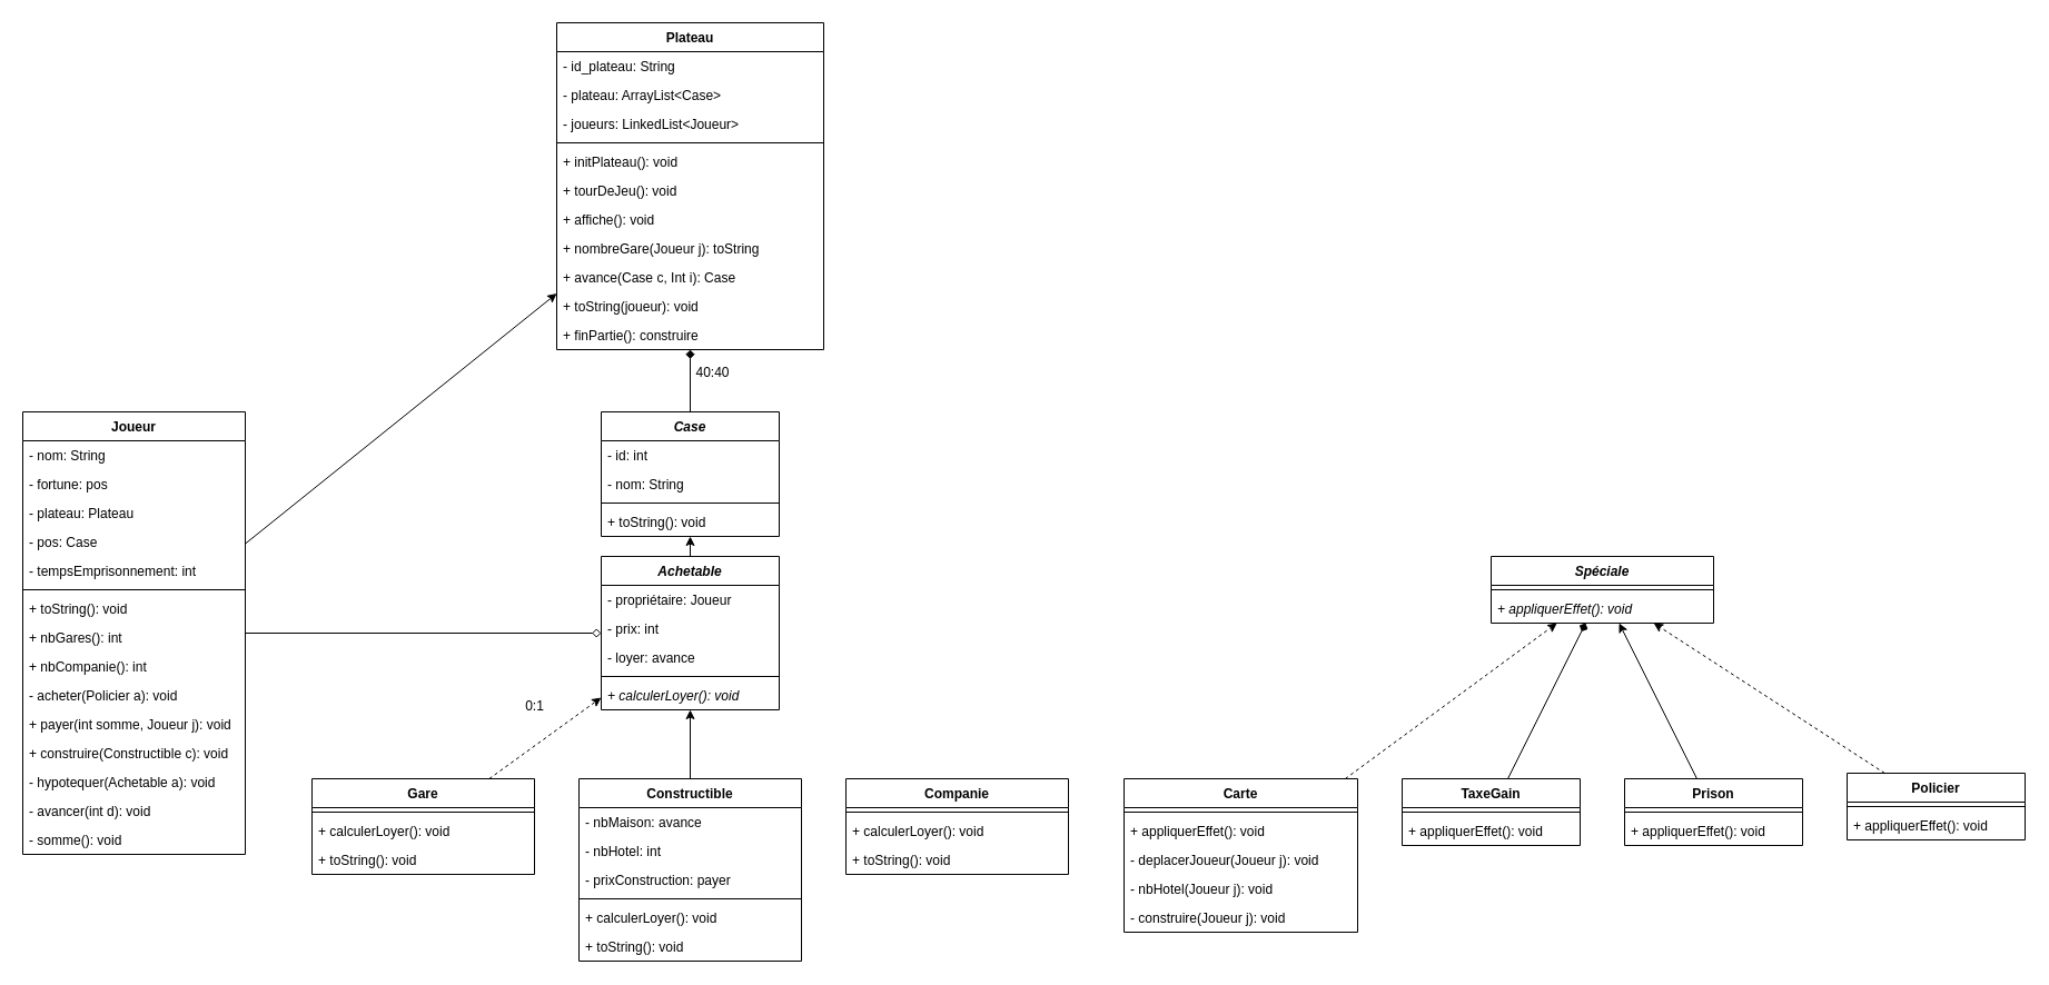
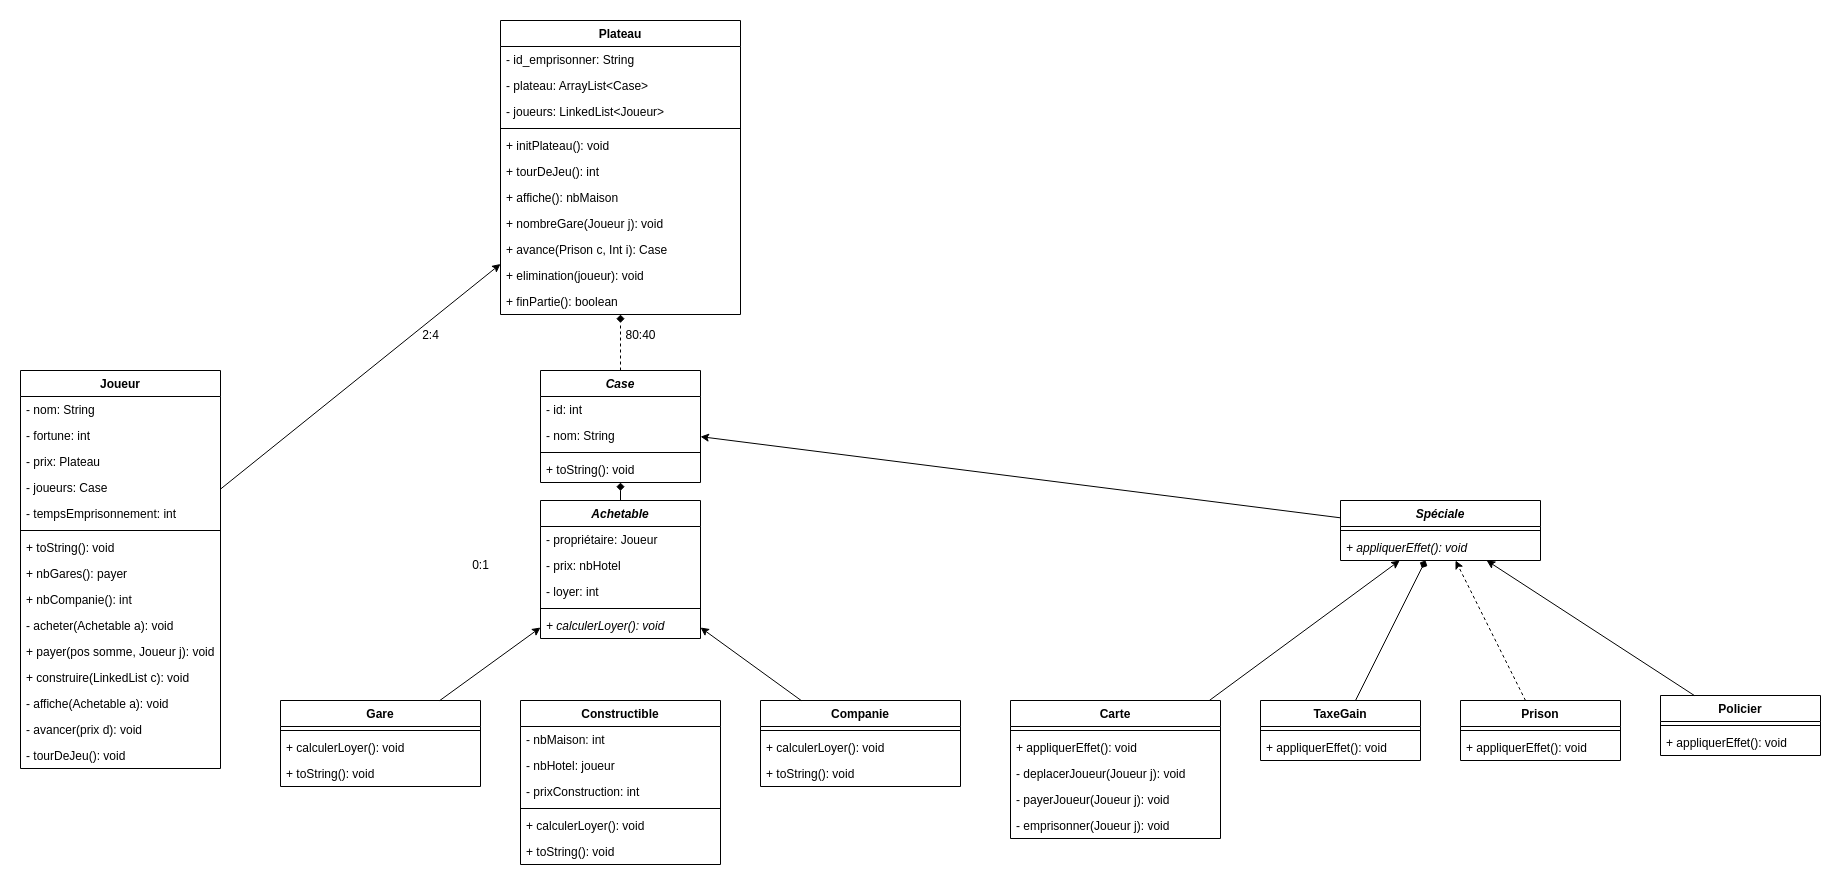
- <mxCell id="45" value="- id_plateau: String" style="text;strokeColor=none;fillColor=none;align=left;verticalAlign=top;spacingLeft=4;spacingRight=4;overflow=hidden;rotatable=0;points=[[0,0.5],[1,0.5]];portConstraint=eastwest;" vertex="1" parent="44"><mxGeometry y="26" width="240" height="26" as="geometry" /></mxCell>
+ <mxCell id="45" value="- id_emprisonner: String" style="text;strokeColor=none;fillColor=none;align=left;verticalAlign=top;spacingLeft=4;spacingRight=4;overflow=hidden;rotatable=0;points=[[0,0.5],[1,0.5]];portConstraint=eastwest;" vertex="1" parent="44"><mxGeometry y="26" width="240" height="26" as="geometry" /></mxCell>
- <mxCell id="50" value="+ tourDeJeu(): void" style="text;strokeColor=none;fillColor=none;align=left;verticalAlign=top;spacingLeft=4;spacingRight=4;overflow=hidden;rotatable=0;points=[[0,0.5],[1,0.5]];portConstraint=eastwest;" vertex="1" parent="44"><mxGeometry y="138" width="240" height="26" as="geometry" /></mxCell>
+ <mxCell id="50" value="+ tourDeJeu(): int" style="text;strokeColor=none;fillColor=none;align=left;verticalAlign=top;spacingLeft=4;spacingRight=4;overflow=hidden;rotatable=0;points=[[0,0.5],[1,0.5]];portConstraint=eastwest;" vertex="1" parent="44"><mxGeometry y="138" width="240" height="26" as="geometry" /></mxCell>
- <mxCell id="51" value="+ affiche(): void" style="text;strokeColor=none;fillColor=none;align=left;verticalAlign=top;spacingLeft=4;spacingRight=4;overflow=hidden;rotatable=0;points=[[0,0.5],[1,0.5]];portConstraint=eastwest;" vertex="1" parent="44"><mxGeometry y="164" width="240" height="26" as="geometry" /></mxCell>
+ <mxCell id="51" value="+ affiche(): nbMaison" style="text;strokeColor=none;fillColor=none;align=left;verticalAlign=top;spacingLeft=4;spacingRight=4;overflow=hidden;rotatable=0;points=[[0,0.5],[1,0.5]];portConstraint=eastwest;" vertex="1" parent="44"><mxGeometry y="164" width="240" height="26" as="geometry" /></mxCell>
- <mxCell id="52" value="+ nombreGare(Joueur j): toString" style="text;strokeColor=none;fillColor=none;align=left;verticalAlign=top;spacingLeft=4;spacingRight=4;overflow=hidden;rotatable=0;points=[[0,0.5],[1,0.5]];portConstraint=eastwest;" vertex="1" parent="44"><mxGeometry y="190" width="240" height="26" as="geometry" /></mxCell>
+ <mxCell id="52" value="+ nombreGare(Joueur j): void" style="text;strokeColor=none;fillColor=none;align=left;verticalAlign=top;spacingLeft=4;spacingRight=4;overflow=hidden;rotatable=0;points=[[0,0.5],[1,0.5]];portConstraint=eastwest;" vertex="1" parent="44"><mxGeometry y="190" width="240" height="26" as="geometry" /></mxCell>
- <mxCell id="53" value="+ avance(Case c, Int i): Case" style="text;strokeColor=none;fillColor=none;align=left;verticalAlign=top;spacingLeft=4;spacingRight=4;overflow=hidden;rotatable=0;points=[[0,0.5],[1,0.5]];portConstraint=eastwest;" vertex="1" parent="44"><mxGeometry y="216" width="240" height="26" as="geometry" /></mxCell>
+ <mxCell id="53" value="+ avance(Prison c, Int i): Case" style="text;strokeColor=none;fillColor=none;align=left;verticalAlign=top;spacingLeft=4;spacingRight=4;overflow=hidden;rotatable=0;points=[[0,0.5],[1,0.5]];portConstraint=eastwest;" vertex="1" parent="44"><mxGeometry y="216" width="240" height="26" as="geometry" /></mxCell>
- <mxCell id="54" value="+ toString(joueur): void" style="text;strokeColor=none;fillColor=none;align=left;verticalAlign=top;spacingLeft=4;spacingRight=4;overflow=hidden;rotatable=0;points=[[0,0.5],[1,0.5]];portConstraint=eastwest;" vertex="1" parent="44"><mxGeometry y="242" width="240" height="26" as="geometry" /></mxCell>
+ <mxCell id="54" value="+ elimination(joueur): void" style="text;strokeColor=none;fillColor=none;align=left;verticalAlign=top;spacingLeft=4;spacingRight=4;overflow=hidden;rotatable=0;points=[[0,0.5],[1,0.5]];portConstraint=eastwest;" vertex="1" parent="44"><mxGeometry y="242" width="240" height="26" as="geometry" /></mxCell>
- <mxCell id="55" value="+ finPartie(): construire" style="text;strokeColor=none;fillColor=none;align=left;verticalAlign=top;spacingLeft=4;spacingRight=4;overflow=hidden;rotatable=0;points=[[0,0.5],[1,0.5]];portConstraint=eastwest;" vertex="1" parent="44"><mxGeometry y="268" width="240" height="26" as="geometry" /></mxCell>
+ <mxCell id="55" value="+ finPartie(): boolean" style="text;strokeColor=none;fillColor=none;align=left;verticalAlign=top;spacingLeft=4;spacingRight=4;overflow=hidden;rotatable=0;points=[[0,0.5],[1,0.5]];portConstraint=eastwest;" vertex="1" parent="44"><mxGeometry y="268" width="240" height="26" as="geometry" /></mxCell>
+ <mxCell id="59" value="2:4" style="text;html=1;align=center;verticalAlign=middle;resizable=0;points=[];autosize=1;strokeColor=none;fillColor=none;" vertex="1" parent="1"><mxGeometry x="410" y="320" width="40" height="30" as="geometry" /></mxCell>
- <mxCell id="27" value="40:40" style="text;html=1;align=center;verticalAlign=middle;resizable=0;points=[];autosize=1;strokeColor=none;fillColor=none;" vertex="1" parent="1"><mxGeometry x="615" y="320" width="50" height="30" as="geometry" /></mxCell>
+ <mxCell id="27" value="80:40" style="text;html=1;align=center;verticalAlign=middle;resizable=0;points=[];autosize=1;strokeColor=none;fillColor=none;" vertex="1" parent="1"><mxGeometry x="615" y="320" width="50" height="30" as="geometry" /></mxCell>
- <mxCell id="56" value="" style="endArrow=diamond;html=1;rounded=0;endFill=1;" edge="1" parent="1" source="2" target="44"><mxGeometry width="50" height="50" relative="1" as="geometry"><mxPoint x="630" y="510" as="sourcePoint" /><mxPoint x="630" y="466" as="targetPoint" /></mxGeometry></mxCell>
+ <mxCell id="56" value="" style="endArrow=diamond;html=1;rounded=0;endFill=1;dashed=1;" edge="1" parent="1" source="2" target="44"><mxGeometry width="50" height="50" relative="1" as="geometry"><mxPoint x="630" y="510" as="sourcePoint" /><mxPoint x="630" y="466" as="targetPoint" /></mxGeometry></mxCell>
- <mxCell id="30" value="- fortune: pos" style="text;strokeColor=none;fillColor=none;align=left;verticalAlign=top;spacingLeft=4;spacingRight=4;overflow=hidden;rotatable=0;points=[[0,0.5],[1,0.5]];portConstraint=eastwest;" vertex="1" parent="28"><mxGeometry y="52" width="200" height="26" as="geometry" /></mxCell>
+ <mxCell id="30" value="- fortune: int" style="text;strokeColor=none;fillColor=none;align=left;verticalAlign=top;spacingLeft=4;spacingRight=4;overflow=hidden;rotatable=0;points=[[0,0.5],[1,0.5]];portConstraint=eastwest;" vertex="1" parent="28"><mxGeometry y="52" width="200" height="26" as="geometry" /></mxCell>
- <mxCell id="31" value="- plateau: Plateau" style="text;strokeColor=none;fillColor=none;align=left;verticalAlign=top;spacingLeft=4;spacingRight=4;overflow=hidden;rotatable=0;points=[[0,0.5],[1,0.5]];portConstraint=eastwest;" vertex="1" parent="28"><mxGeometry y="78" width="200" height="26" as="geometry" /></mxCell>
+ <mxCell id="31" value="- prix: Plateau" style="text;strokeColor=none;fillColor=none;align=left;verticalAlign=top;spacingLeft=4;spacingRight=4;overflow=hidden;rotatable=0;points=[[0,0.5],[1,0.5]];portConstraint=eastwest;" vertex="1" parent="28"><mxGeometry y="78" width="200" height="26" as="geometry" /></mxCell>
+ <mxCell id="84" value="" style="endArrow=classic;html=1;rounded=0;" edge="1" parent="1" source="72" target="2"><mxGeometry width="50" height="50" relative="1" as="geometry"><mxPoint x="821" y="710" as="sourcePoint" /><mxPoint x="710" y="641" as="targetPoint" /></mxGeometry></mxCell>
- <mxCell id="32" value="- pos: Case" style="text;strokeColor=none;fillColor=none;align=left;verticalAlign=top;spacingLeft=4;spacingRight=4;overflow=hidden;rotatable=0;points=[[0,0.5],[1,0.5]];portConstraint=eastwest;" vertex="1" parent="28"><mxGeometry y="104" width="200" height="26" as="geometry" /></mxCell>
+ <mxCell id="32" value="- joueurs: Case" style="text;strokeColor=none;fillColor=none;align=left;verticalAlign=top;spacingLeft=4;spacingRight=4;overflow=hidden;rotatable=0;points=[[0,0.5],[1,0.5]];portConstraint=eastwest;" vertex="1" parent="28"><mxGeometry y="104" width="200" height="26" as="geometry" /></mxCell>
- <mxCell id="26" value="" style="endArrow=classic;html=1;rounded=0;" edge="1" parent="1" source="18" target="2"><mxGeometry width="50" height="50" relative="1" as="geometry"><mxPoint x="630" y="669" as="sourcePoint" /><mxPoint x="630" y="622" as="targetPoint" /></mxGeometry></mxCell>
+ <mxCell id="26" value="" style="endArrow=diamond;html=1;rounded=0;" edge="1" parent="1" source="18" target="2"><mxGeometry width="50" height="50" relative="1" as="geometry"><mxPoint x="630" y="669" as="sourcePoint" /><mxPoint x="630" y="622" as="targetPoint" /></mxGeometry></mxCell>
- <mxCell id="20" value="- prix: int" style="text;strokeColor=none;fillColor=none;align=left;verticalAlign=top;spacingLeft=4;spacingRight=4;overflow=hidden;rotatable=0;points=[[0,0.5],[1,0.5]];portConstraint=eastwest;" vertex="1" parent="18"><mxGeometry y="52" width="160" height="26" as="geometry" /></mxCell>
+ <mxCell id="20" value="- prix: nbHotel" style="text;strokeColor=none;fillColor=none;align=left;verticalAlign=top;spacingLeft=4;spacingRight=4;overflow=hidden;rotatable=0;points=[[0,0.5],[1,0.5]];portConstraint=eastwest;" vertex="1" parent="18"><mxGeometry y="52" width="160" height="26" as="geometry" /></mxCell>
- <mxCell id="57" value="" style="endArrow=none;html=1;rounded=0;endFill=0;startArrow=diamond;startFill=0;" edge="1" parent="1" source="18" target="28"><mxGeometry width="50" height="50" relative="1" as="geometry"><mxPoint x="630" y="380" as="sourcePoint" /><mxPoint x="630" y="316" as="targetPoint" /></mxGeometry></mxCell>
- <mxCell id="36" value="+ nbGares(): int" style="text;strokeColor=none;fillColor=none;align=left;verticalAlign=top;spacingLeft=4;spacingRight=4;overflow=hidden;rotatable=0;points=[[0,0.5],[1,0.5]];portConstraint=eastwest;" vertex="1" parent="28"><mxGeometry y="190" width="200" height="26" as="geometry" /></mxCell>
+ <mxCell id="36" value="+ nbGares(): payer" style="text;strokeColor=none;fillColor=none;align=left;verticalAlign=top;spacingLeft=4;spacingRight=4;overflow=hidden;rotatable=0;points=[[0,0.5],[1,0.5]];portConstraint=eastwest;" vertex="1" parent="28"><mxGeometry y="190" width="200" height="26" as="geometry" /></mxCell>
- <mxCell id="21" value="- loyer: avance" style="text;strokeColor=none;fillColor=none;align=left;verticalAlign=top;spacingLeft=4;spacingRight=4;overflow=hidden;rotatable=0;points=[[0,0.5],[1,0.5]];portConstraint=eastwest;" vertex="1" parent="18"><mxGeometry y="78" width="160" height="26" as="geometry" /></mxCell>
+ <mxCell id="21" value="- loyer: int" style="text;strokeColor=none;fillColor=none;align=left;verticalAlign=top;spacingLeft=4;spacingRight=4;overflow=hidden;rotatable=0;points=[[0,0.5],[1,0.5]];portConstraint=eastwest;" vertex="1" parent="18"><mxGeometry y="78" width="160" height="26" as="geometry" /></mxCell>
- <mxCell id="38" value="- acheter(Policier a): void" style="text;strokeColor=none;fillColor=none;align=left;verticalAlign=top;spacingLeft=4;spacingRight=4;overflow=hidden;rotatable=0;points=[[0,0.5],[1,0.5]];portConstraint=eastwest;" vertex="1" parent="28"><mxGeometry y="242" width="200" height="26" as="geometry" /></mxCell>
+ <mxCell id="38" value="- acheter(Achetable a): void" style="text;strokeColor=none;fillColor=none;align=left;verticalAlign=top;spacingLeft=4;spacingRight=4;overflow=hidden;rotatable=0;points=[[0,0.5],[1,0.5]];portConstraint=eastwest;" vertex="1" parent="28"><mxGeometry y="242" width="200" height="26" as="geometry" /></mxCell>
- <mxCell id="88" value="" style="endArrow=classic;html=1;rounded=0;dashed=1;" edge="1" parent="1" source="75" target="72"><mxGeometry width="50" height="50" relative="1" as="geometry"><mxPoint x="1462" y="746" as="sourcePoint" /><mxPoint x="1350" y="630" as="targetPoint" /></mxGeometry></mxCell>
+ <mxCell id="88" value="" style="endArrow=classic;html=1;rounded=0;" edge="1" parent="1" source="75" target="72"><mxGeometry width="50" height="50" relative="1" as="geometry"><mxPoint x="1462" y="746" as="sourcePoint" /><mxPoint x="1350" y="630" as="targetPoint" /></mxGeometry></mxCell>
- <mxCell id="86" value="" style="endArrow=classic;html=1;rounded=0;" edge="1" parent="1" source="81" target="72"><mxGeometry width="50" height="50" relative="1" as="geometry"><mxPoint x="1300" y="736" as="sourcePoint" /><mxPoint x="1300" y="670" as="targetPoint" /></mxGeometry></mxCell>
+ <mxCell id="86" value="" style="endArrow=classic;html=1;rounded=0;dashed=1;" edge="1" parent="1" source="81" target="72"><mxGeometry width="50" height="50" relative="1" as="geometry"><mxPoint x="1300" y="736" as="sourcePoint" /><mxPoint x="1300" y="670" as="targetPoint" /></mxGeometry></mxCell>
- <mxCell id="85" value="" style="endArrow=classic;html=1;rounded=0;dashed=1;" edge="1" parent="1" source="66" target="72"><mxGeometry width="50" height="50" relative="1" as="geometry"><mxPoint x="1220" y="614" as="sourcePoint" /><mxPoint x="710" y="449" as="targetPoint" /></mxGeometry></mxCell>
+ <mxCell id="85" value="" style="endArrow=classic;html=1;rounded=0;" edge="1" parent="1" source="66" target="72"><mxGeometry width="50" height="50" relative="1" as="geometry"><mxPoint x="1220" y="614" as="sourcePoint" /><mxPoint x="710" y="449" as="targetPoint" /></mxGeometry></mxCell>
- <mxCell id="60" value="0:1" style="text;html=1;align=center;verticalAlign=middle;resizable=0;points=[];autosize=1;strokeColor=none;fillColor=none;" vertex="1" parent="1"><mxGeometry x="460" y="620" width="40" height="30" as="geometry" /></mxCell>
+ <mxCell id="60" value="0:1" style="text;html=1;align=center;verticalAlign=middle;resizable=0;points=[];autosize=1;strokeColor=none;fillColor=none;" vertex="1" parent="1"><mxGeometry x="460" y="550" width="40" height="30" as="geometry" /></mxCell>
- <mxCell id="39" value="+ payer(int somme, Joueur j): void" style="text;strokeColor=none;fillColor=none;align=left;verticalAlign=top;spacingLeft=4;spacingRight=4;overflow=hidden;rotatable=0;points=[[0,0.5],[1,0.5]];portConstraint=eastwest;" vertex="1" parent="28"><mxGeometry y="268" width="200" height="26" as="geometry" /></mxCell>
+ <mxCell id="39" value="+ payer(pos somme, Joueur j): void" style="text;strokeColor=none;fillColor=none;align=left;verticalAlign=top;spacingLeft=4;spacingRight=4;overflow=hidden;rotatable=0;points=[[0,0.5],[1,0.5]];portConstraint=eastwest;" vertex="1" parent="28"><mxGeometry y="268" width="200" height="26" as="geometry" /></mxCell>
+ <mxCell id="65" value="" style="endArrow=classic;html=1;rounded=0;" edge="1" parent="1" source="61" target="18"><mxGeometry width="50" height="50" relative="1" as="geometry"><mxPoint x="727" y="750" as="sourcePoint" /><mxPoint x="665" y="648" as="targetPoint" /></mxGeometry></mxCell>
- <mxCell id="24" value="" style="endArrow=classic;html=1;rounded=0;dashed=1;" edge="1" parent="1" source="14" target="18"><mxGeometry width="50" height="50" relative="1" as="geometry"><mxPoint x="740" y="540" as="sourcePoint" /><mxPoint x="790" y="490" as="targetPoint" /></mxGeometry></mxCell>
+ <mxCell id="24" value="" style="endArrow=classic;html=1;rounded=0;" edge="1" parent="1" source="14" target="18"><mxGeometry width="50" height="50" relative="1" as="geometry"><mxPoint x="740" y="540" as="sourcePoint" /><mxPoint x="790" y="490" as="targetPoint" /></mxGeometry></mxCell>
- <mxCell id="25" value="" style="endArrow=classic;html=1;rounded=0;" edge="1" parent="1" source="7" target="18"><mxGeometry width="50" height="50" relative="1" as="geometry"><mxPoint x="470" y="672" as="sourcePoint" /><mxPoint x="550" y="619" as="targetPoint" /></mxGeometry></mxCell>
- <mxCell id="40" value="+ construire(Constructible c): void" style="text;strokeColor=none;fillColor=none;align=left;verticalAlign=top;spacingLeft=4;spacingRight=4;overflow=hidden;rotatable=0;points=[[0,0.5],[1,0.5]];portConstraint=eastwest;" vertex="1" parent="28"><mxGeometry y="294" width="200" height="26" as="geometry" /></mxCell>
+ <mxCell id="40" value="+ construire(LinkedList c): void" style="text;strokeColor=none;fillColor=none;align=left;verticalAlign=top;spacingLeft=4;spacingRight=4;overflow=hidden;rotatable=0;points=[[0,0.5],[1,0.5]];portConstraint=eastwest;" vertex="1" parent="28"><mxGeometry y="294" width="200" height="26" as="geometry" /></mxCell>
- <mxCell id="41" value="- hypotequer(Achetable a): void" style="text;strokeColor=none;fillColor=none;align=left;verticalAlign=top;spacingLeft=4;spacingRight=4;overflow=hidden;rotatable=0;points=[[0,0.5],[1,0.5]];portConstraint=eastwest;" vertex="1" parent="28"><mxGeometry y="320" width="200" height="26" as="geometry" /></mxCell>
+ <mxCell id="41" value="- affiche(Achetable a): void" style="text;strokeColor=none;fillColor=none;align=left;verticalAlign=top;spacingLeft=4;spacingRight=4;overflow=hidden;rotatable=0;points=[[0,0.5],[1,0.5]];portConstraint=eastwest;" vertex="1" parent="28"><mxGeometry y="320" width="200" height="26" as="geometry" /></mxCell>
- <mxCell id="42" value="- avancer(int d): void" style="text;strokeColor=none;fillColor=none;align=left;verticalAlign=top;spacingLeft=4;spacingRight=4;overflow=hidden;rotatable=0;points=[[0,0.5],[1,0.5]];portConstraint=eastwest;" vertex="1" parent="28"><mxGeometry y="346" width="200" height="26" as="geometry" /></mxCell>
+ <mxCell id="42" value="- avancer(prix d): void" style="text;strokeColor=none;fillColor=none;align=left;verticalAlign=top;spacingLeft=4;spacingRight=4;overflow=hidden;rotatable=0;points=[[0,0.5],[1,0.5]];portConstraint=eastwest;" vertex="1" parent="28"><mxGeometry y="346" width="200" height="26" as="geometry" /></mxCell>
- <mxCell id="8" value="- nbMaison: avance" style="text;strokeColor=none;fillColor=none;align=left;verticalAlign=top;spacingLeft=4;spacingRight=4;overflow=hidden;rotatable=0;points=[[0,0.5],[1,0.5]];portConstraint=eastwest;" vertex="1" parent="7"><mxGeometry y="26" width="200" height="26" as="geometry" /></mxCell>
+ <mxCell id="8" value="- nbMaison: int" style="text;strokeColor=none;fillColor=none;align=left;verticalAlign=top;spacingLeft=4;spacingRight=4;overflow=hidden;rotatable=0;points=[[0,0.5],[1,0.5]];portConstraint=eastwest;" vertex="1" parent="7"><mxGeometry y="26" width="200" height="26" as="geometry" /></mxCell>
- <mxCell id="43" value="- somme(): void" style="text;strokeColor=none;fillColor=none;align=left;verticalAlign=top;spacingLeft=4;spacingRight=4;overflow=hidden;rotatable=0;points=[[0,0.5],[1,0.5]];portConstraint=eastwest;" vertex="1" parent="28"><mxGeometry y="372" width="200" height="26" as="geometry" /></mxCell>
+ <mxCell id="43" value="- tourDeJeu(): void" style="text;strokeColor=none;fillColor=none;align=left;verticalAlign=top;spacingLeft=4;spacingRight=4;overflow=hidden;rotatable=0;points=[[0,0.5],[1,0.5]];portConstraint=eastwest;" vertex="1" parent="28"><mxGeometry y="372" width="200" height="26" as="geometry" /></mxCell>
- <mxCell id="9" value="- nbHotel: int" style="text;strokeColor=none;fillColor=none;align=left;verticalAlign=top;spacingLeft=4;spacingRight=4;overflow=hidden;rotatable=0;points=[[0,0.5],[1,0.5]];portConstraint=eastwest;" vertex="1" parent="7"><mxGeometry y="52" width="200" height="26" as="geometry" /></mxCell>
+ <mxCell id="9" value="- nbHotel: joueur" style="text;strokeColor=none;fillColor=none;align=left;verticalAlign=top;spacingLeft=4;spacingRight=4;overflow=hidden;rotatable=0;points=[[0,0.5],[1,0.5]];portConstraint=eastwest;" vertex="1" parent="7"><mxGeometry y="52" width="200" height="26" as="geometry" /></mxCell>
- <mxCell id="10" value="- prixConstruction: payer" style="text;strokeColor=none;fillColor=none;align=left;verticalAlign=top;spacingLeft=4;spacingRight=4;overflow=hidden;rotatable=0;points=[[0,0.5],[1,0.5]];portConstraint=eastwest;" vertex="1" parent="7"><mxGeometry y="78" width="200" height="26" as="geometry" /></mxCell>
+ <mxCell id="10" value="- prixConstruction: int" style="text;strokeColor=none;fillColor=none;align=left;verticalAlign=top;spacingLeft=4;spacingRight=4;overflow=hidden;rotatable=0;points=[[0,0.5],[1,0.5]];portConstraint=eastwest;" vertex="1" parent="7"><mxGeometry y="78" width="200" height="26" as="geometry" /></mxCell>
- <mxCell id="70" value="- nbHotel(Joueur j): void" style="text;strokeColor=none;fillColor=none;align=left;verticalAlign=top;spacingLeft=4;spacingRight=4;overflow=hidden;rotatable=0;points=[[0,0.5],[1,0.5]];portConstraint=eastwest;fontStyle=0" vertex="1" parent="66"><mxGeometry y="86" width="210" height="26" as="geometry" /></mxCell>
+ <mxCell id="70" value="- payerJoueur(Joueur j): void" style="text;strokeColor=none;fillColor=none;align=left;verticalAlign=top;spacingLeft=4;spacingRight=4;overflow=hidden;rotatable=0;points=[[0,0.5],[1,0.5]];portConstraint=eastwest;fontStyle=0" vertex="1" parent="66"><mxGeometry y="86" width="210" height="26" as="geometry" /></mxCell>
- <mxCell id="71" value="- construire(Joueur j): void" style="text;strokeColor=none;fillColor=none;align=left;verticalAlign=top;spacingLeft=4;spacingRight=4;overflow=hidden;rotatable=0;points=[[0,0.5],[1,0.5]];portConstraint=eastwest;fontStyle=0" vertex="1" parent="66"><mxGeometry y="112" width="210" height="26" as="geometry" /></mxCell>
+ <mxCell id="71" value="- emprisonner(Joueur j): void" style="text;strokeColor=none;fillColor=none;align=left;verticalAlign=top;spacingLeft=4;spacingRight=4;overflow=hidden;rotatable=0;points=[[0,0.5],[1,0.5]];portConstraint=eastwest;fontStyle=0" vertex="1" parent="66"><mxGeometry y="112" width="210" height="26" as="geometry" /></mxCell>
